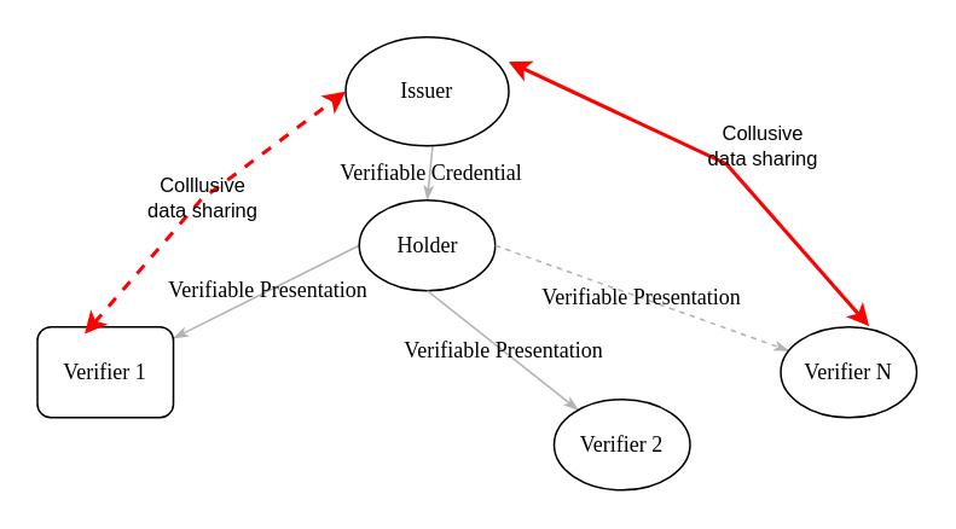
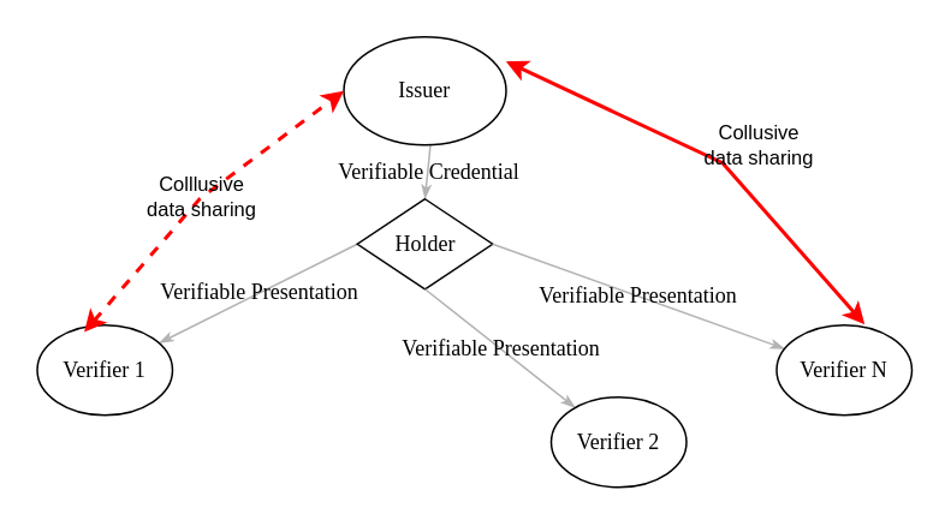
- <mxCell id="5" value="&lt;span&gt;Holder&lt;/span&gt;" style="ellipse;whiteSpace=wrap;html=1;rounded=0;shadow=0;comic=0;labelBackgroundColor=none;strokeWidth=1;fontFamily=Verdana;fontSize=12;align=center;fillColor=none;" parent="1" vertex="1"><mxGeometry x="197.5" y="110" width="75" height="50" as="geometry" /></mxCell>
+ <mxCell id="5" value="&lt;span&gt;Holder&lt;/span&gt;" style="rhombus;whiteSpace=wrap;html=1;shadow=0;comic=0;labelBackgroundColor=none;strokeWidth=1;fontFamily=Verdana;fontSize=12;align=center;fillColor=none;" parent="1" vertex="1"><mxGeometry x="197.5" y="110" width="75" height="50" as="geometry" /></mxCell>
- <mxCell id="9" value="Verifiable Presentation" style="edgeStyle=none;rounded=1;html=1;labelBackgroundColor=none;startArrow=none;startFill=0;startSize=5;endArrow=classicThin;endFill=1;endSize=5;jettySize=auto;orthogonalLoop=1;strokeColor=#B3B3B3;strokeWidth=1;fontFamily=Verdana;fontSize=12;exitX=1;exitY=0.5;exitDx=0;exitDy=0;dashed=1;" parent="1" source="5" target="10" edge="1"><mxGeometry relative="1" as="geometry"><mxPoint x="465" y="150" as="sourcePoint" /></mxGeometry></mxCell>
+ <mxCell id="9" value="Verifiable Presentation" style="edgeStyle=none;rounded=1;html=1;labelBackgroundColor=none;startArrow=none;startFill=0;startSize=5;endArrow=classicThin;endFill=1;endSize=5;jettySize=auto;orthogonalLoop=1;strokeColor=#B3B3B3;strokeWidth=1;fontFamily=Verdana;fontSize=12;exitX=1;exitY=0.5;exitDx=0;exitDy=0;" parent="1" source="5" target="10" edge="1"><mxGeometry relative="1" as="geometry"><mxPoint x="465" y="150" as="sourcePoint" /></mxGeometry></mxCell>
- <mxCell id="6" value="&lt;span&gt;Verifier 1&lt;/span&gt;" style="whiteSpace=wrap;html=1;shadow=0;comic=0;labelBackgroundColor=none;strokeWidth=1;fontFamily=Verdana;fontSize=12;align=center;fillColor=none;rounded=1;" parent="1" vertex="1"><mxGeometry x="20" y="180" width="75" height="50" as="geometry" /></mxCell>
+ <mxCell id="6" value="&lt;span&gt;Verifier 1&lt;/span&gt;" style="ellipse;whiteSpace=wrap;html=1;rounded=0;shadow=0;comic=0;labelBackgroundColor=none;strokeWidth=1;fontFamily=Verdana;fontSize=12;align=center;fillColor=none;" parent="1" vertex="1"><mxGeometry x="20" y="180" width="75" height="50" as="geometry" /></mxCell>
